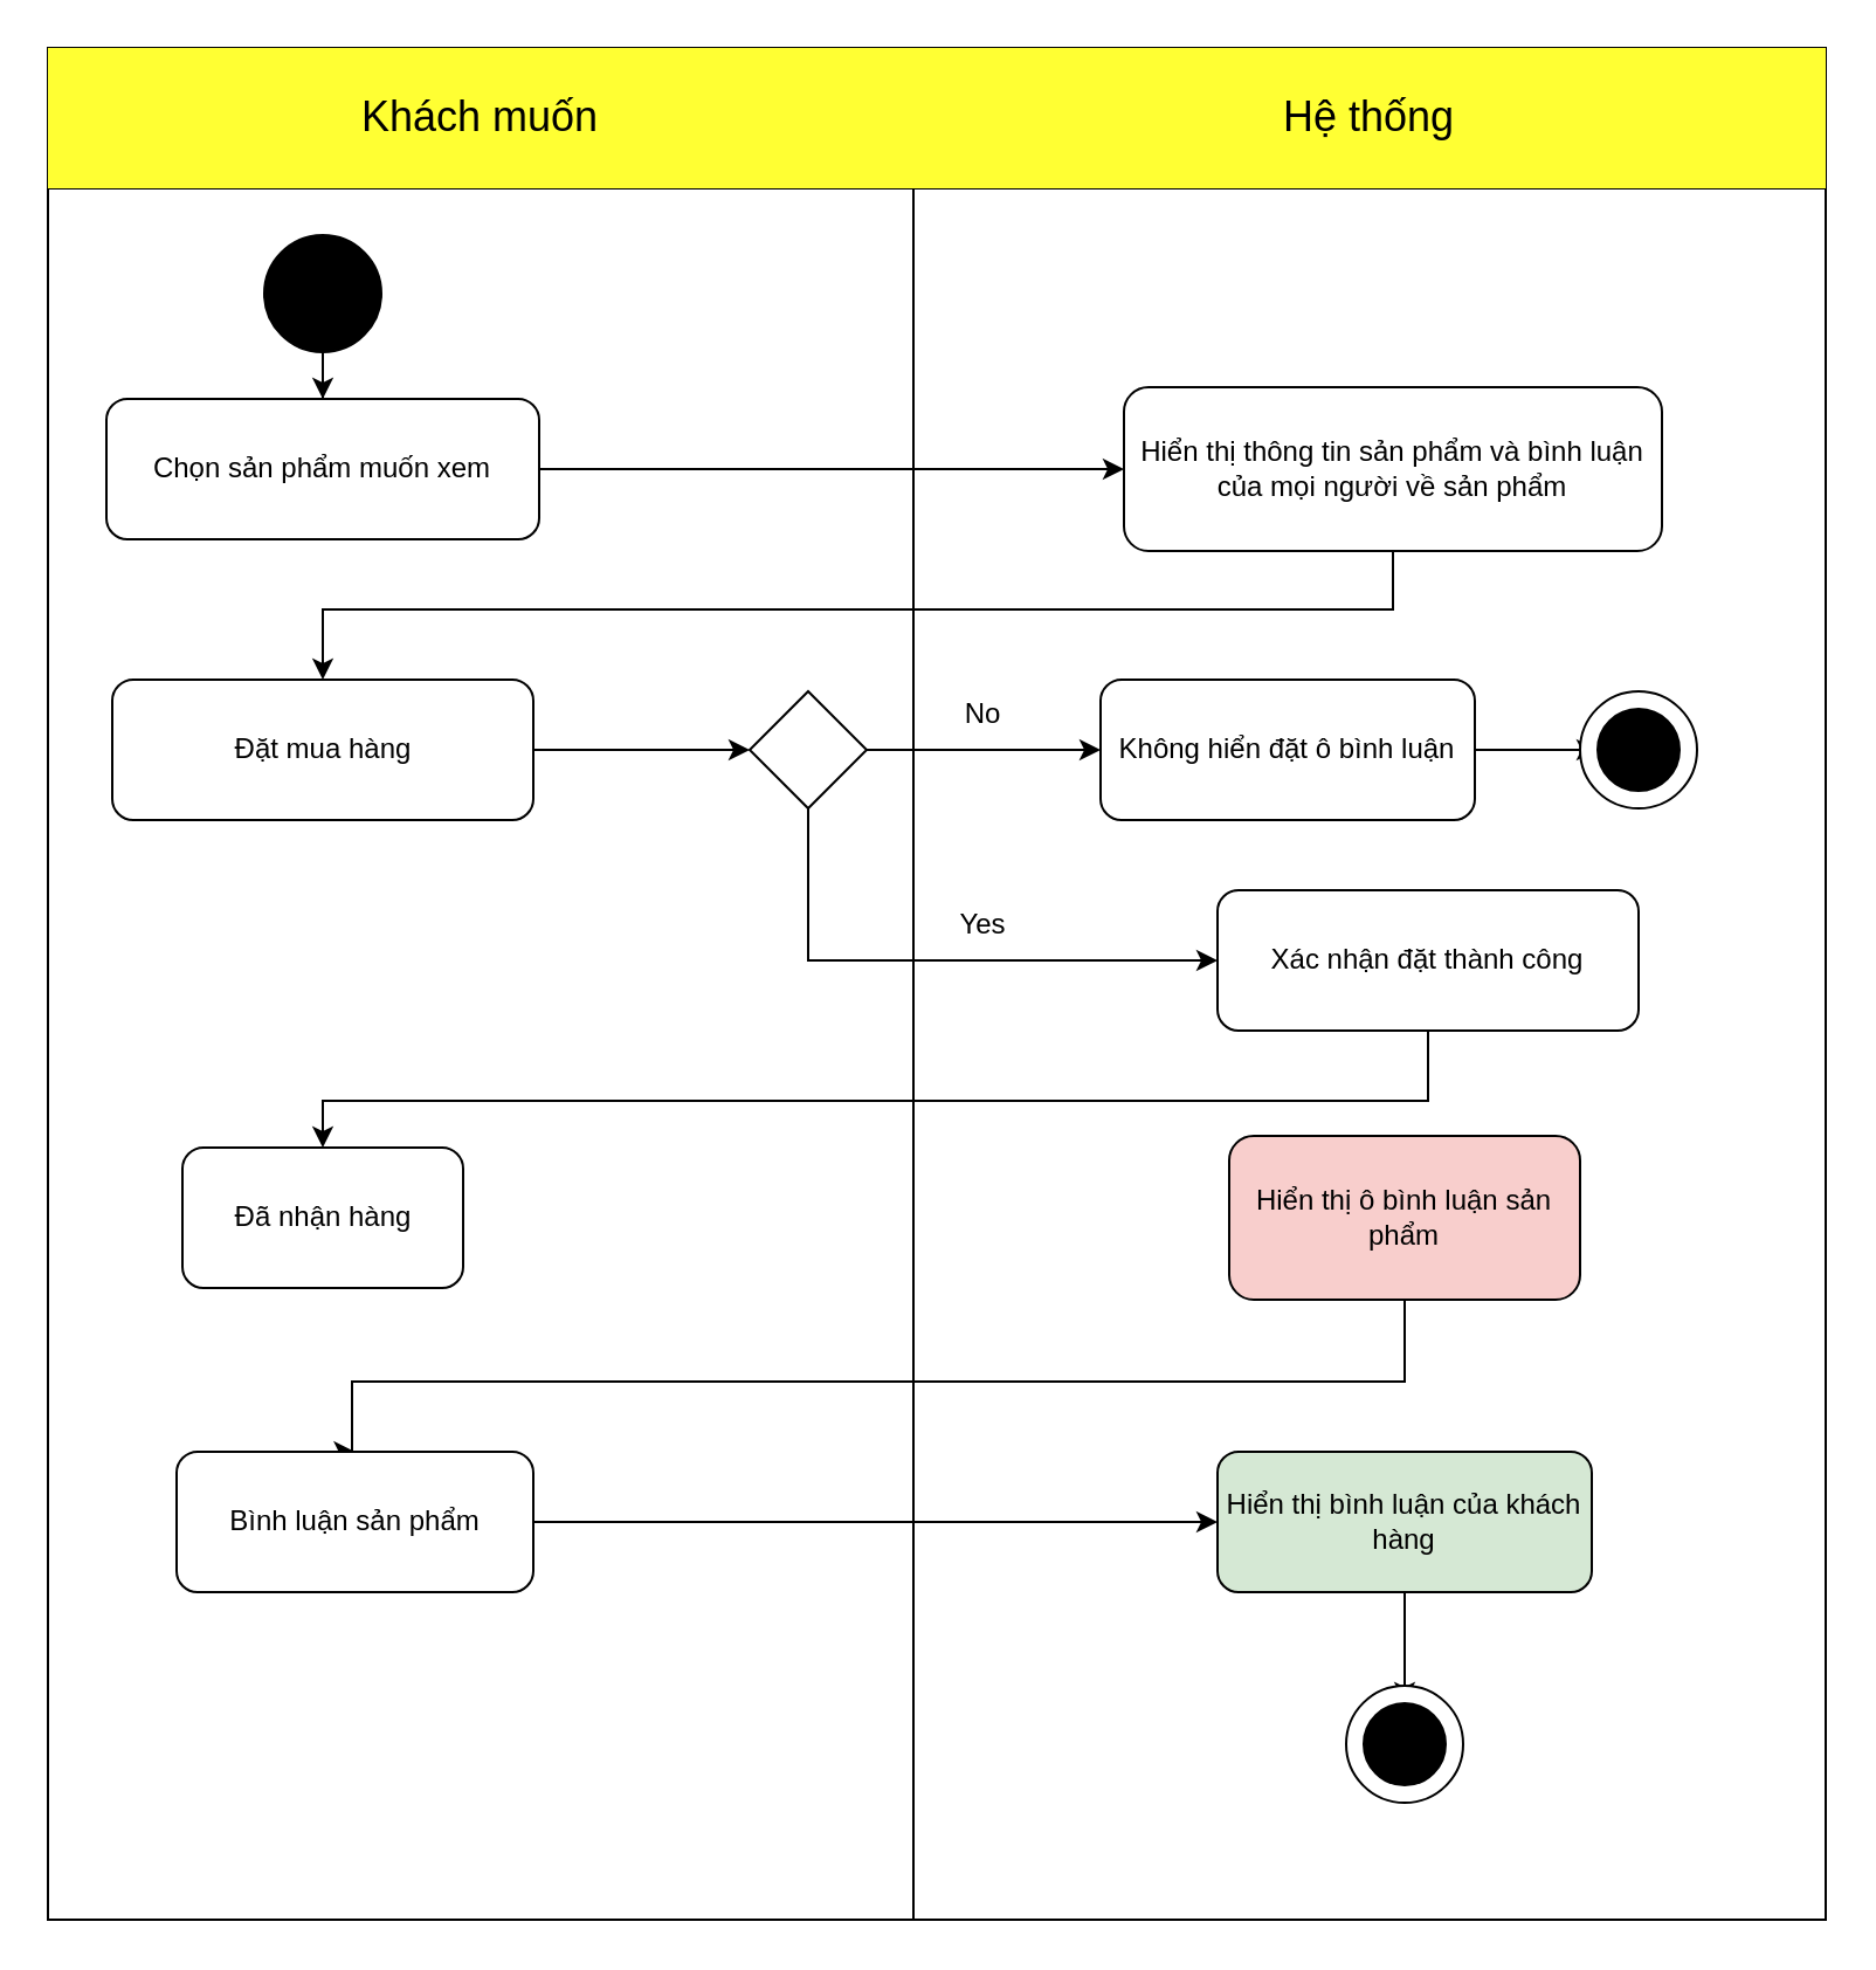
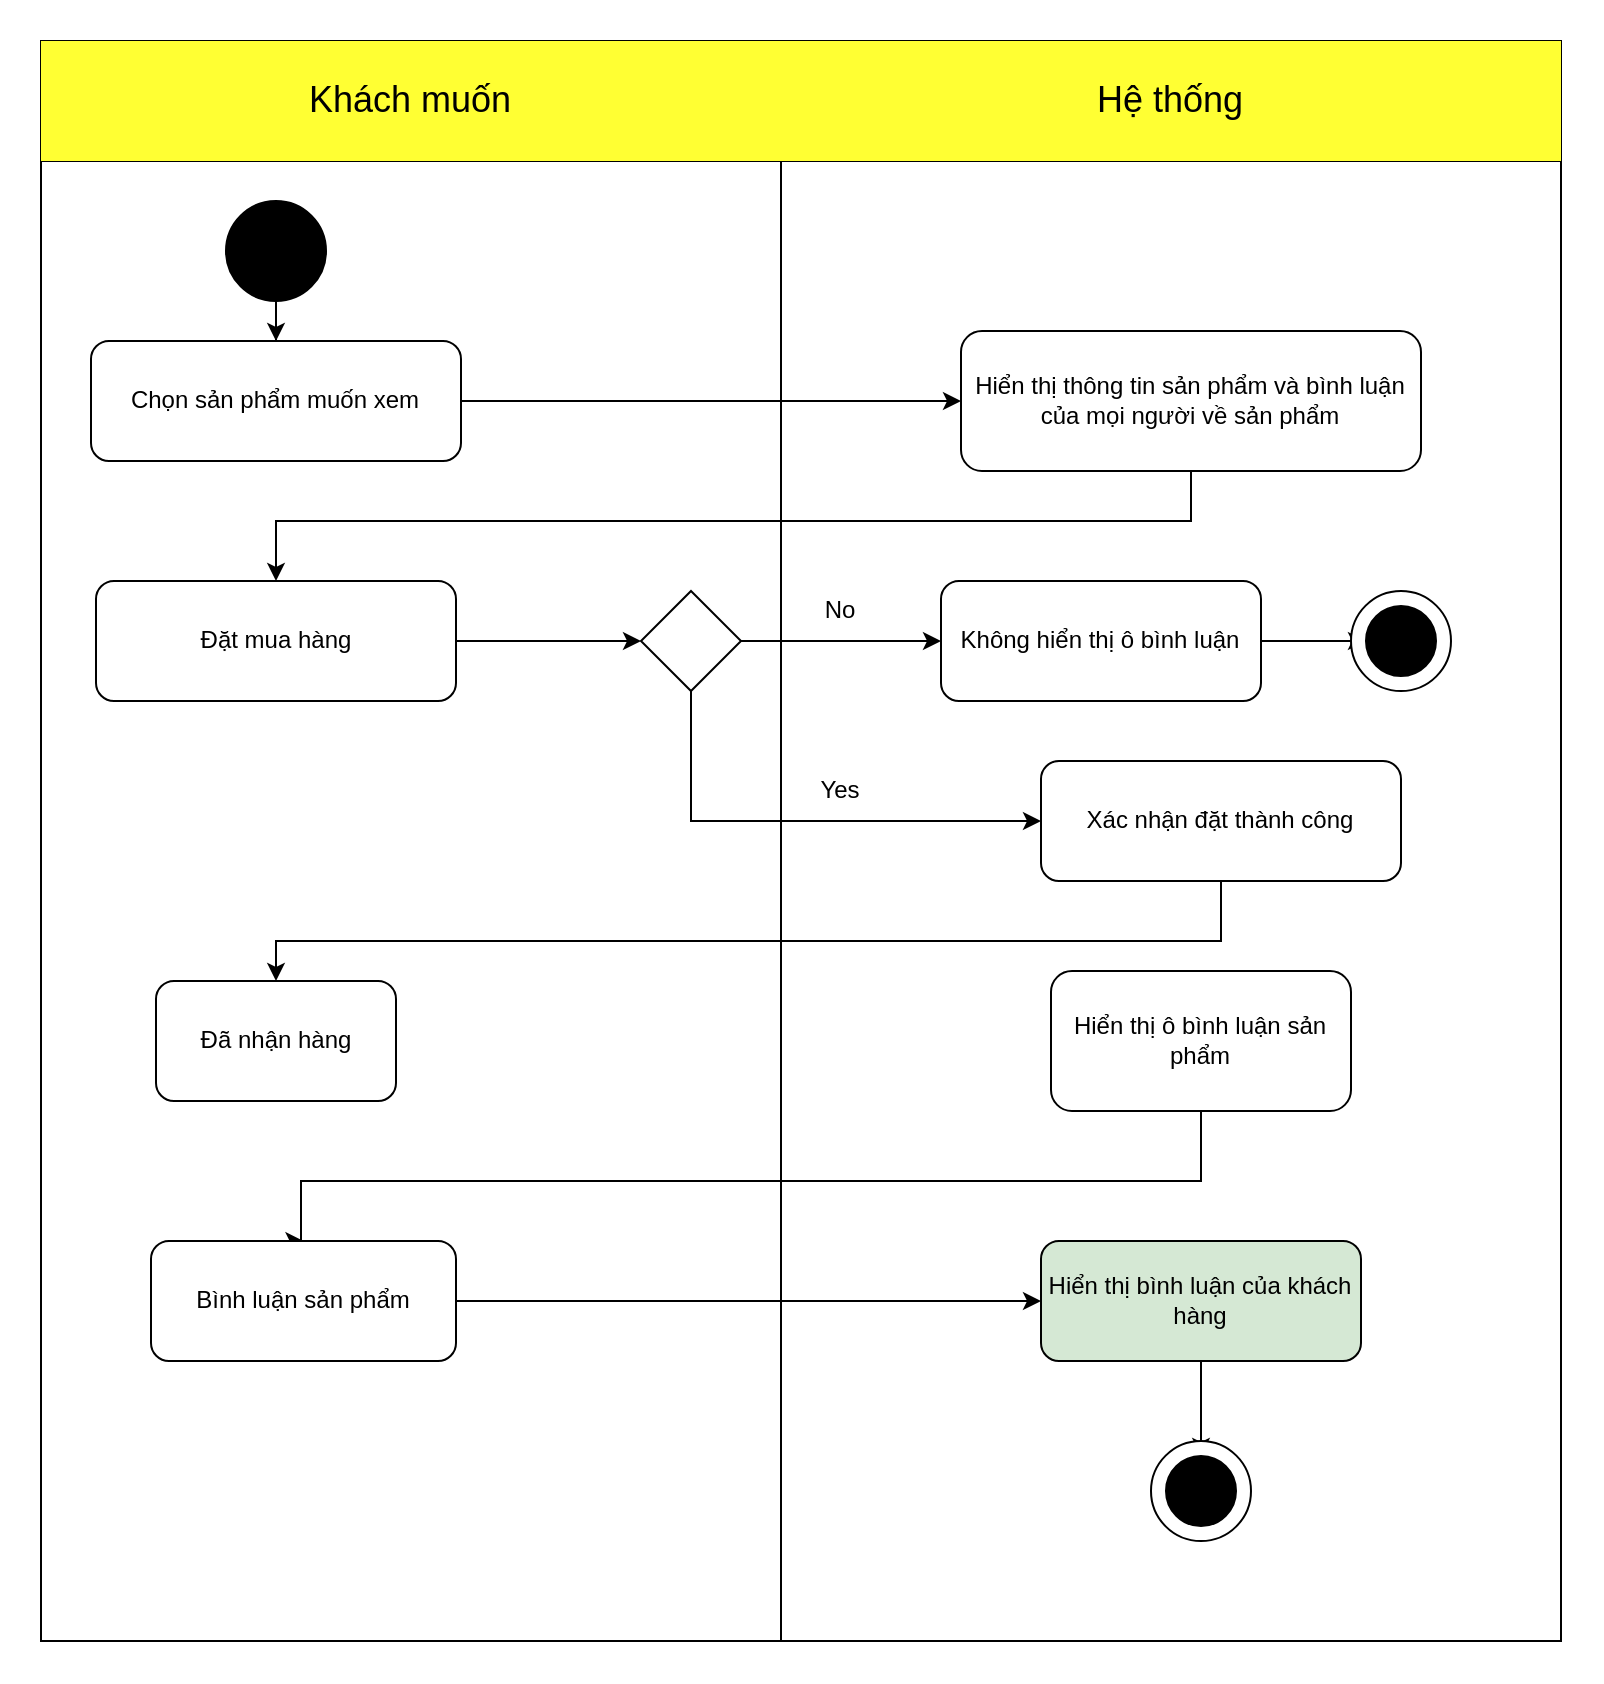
- <mxCell id="21" value="Không hiển đặt ô bình luận" style="rounded=1;whiteSpace=wrap;html=1;" vertex="1" parent="1"><mxGeometry x="470" y="290" width="160" height="60" as="geometry" /></mxCell>
+ <mxCell id="21" value="Không hiển thị ô bình luận" style="rounded=1;whiteSpace=wrap;html=1;" vertex="1" parent="1"><mxGeometry x="470" y="290" width="160" height="60" as="geometry" /></mxCell>
- <mxCell id="30" value="Hiển thị ô bình luận sản phẩm" style="rounded=1;whiteSpace=wrap;html=1;fillColor=#f8cecc;" vertex="1" parent="1"><mxGeometry x="525" y="485" width="150" height="70" as="geometry" /></mxCell>
+ <mxCell id="30" value="Hiển thị ô bình luận sản phẩm" style="rounded=1;whiteSpace=wrap;html=1;" vertex="1" parent="1"><mxGeometry x="525" y="485" width="150" height="70" as="geometry" /></mxCell>
